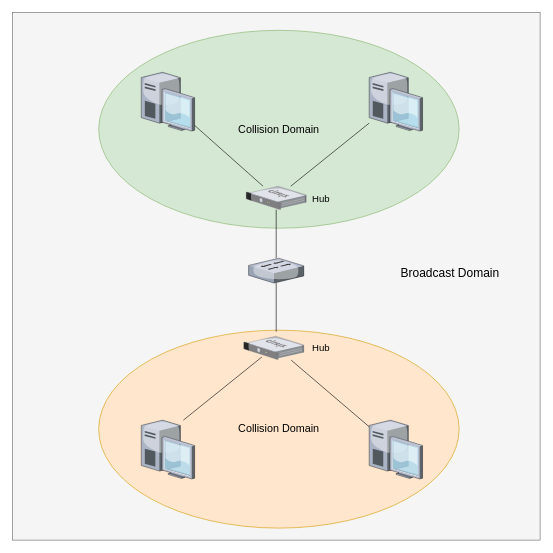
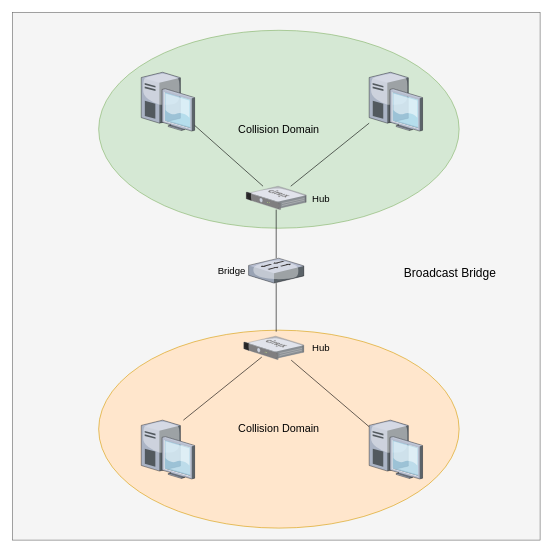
+ <mxCell id="19" value="&lt;font style=&quot;font-size: 16px&quot;&gt;Bridge&lt;/font&gt;" style="text;html=1;strokeColor=none;fillColor=none;align=center;verticalAlign=middle;whiteSpace=wrap;rounded=0;" vertex="1" parent="1"><mxGeometry x="366" y="441" width="40" height="20" as="geometry" /></mxCell>
- <mxCell id="18" value="&lt;font style=&quot;font-size: 20px&quot;&gt;Broadcast Domain&lt;/font&gt;" style="text;html=1;strokeColor=none;fillColor=none;align=center;verticalAlign=middle;whiteSpace=wrap;rounded=0;" vertex="1" parent="1"><mxGeometry x="665" y="438" width="170" height="29" as="geometry" /></mxCell>
+ <mxCell id="18" value="&lt;font style=&quot;font-size: 20px&quot;&gt;Broadcast Bridge&lt;/font&gt;" style="text;html=1;strokeColor=none;fillColor=none;align=center;verticalAlign=middle;whiteSpace=wrap;rounded=0;" vertex="1" parent="1"><mxGeometry x="665" y="438" width="170" height="29" as="geometry" /></mxCell>
